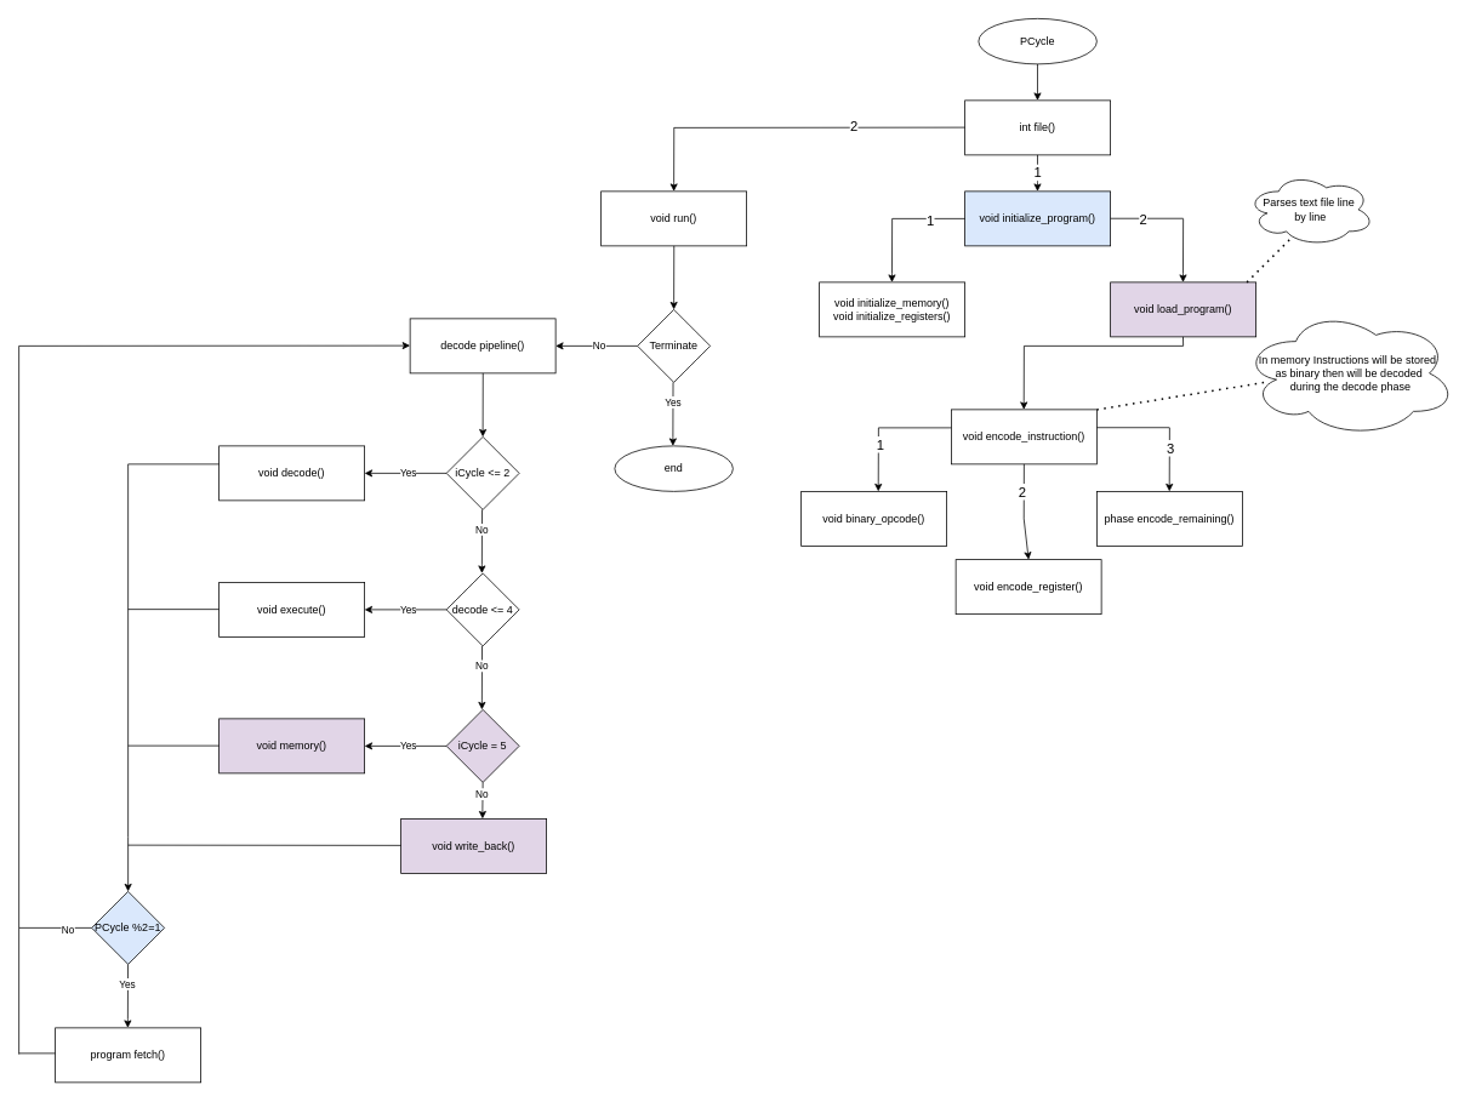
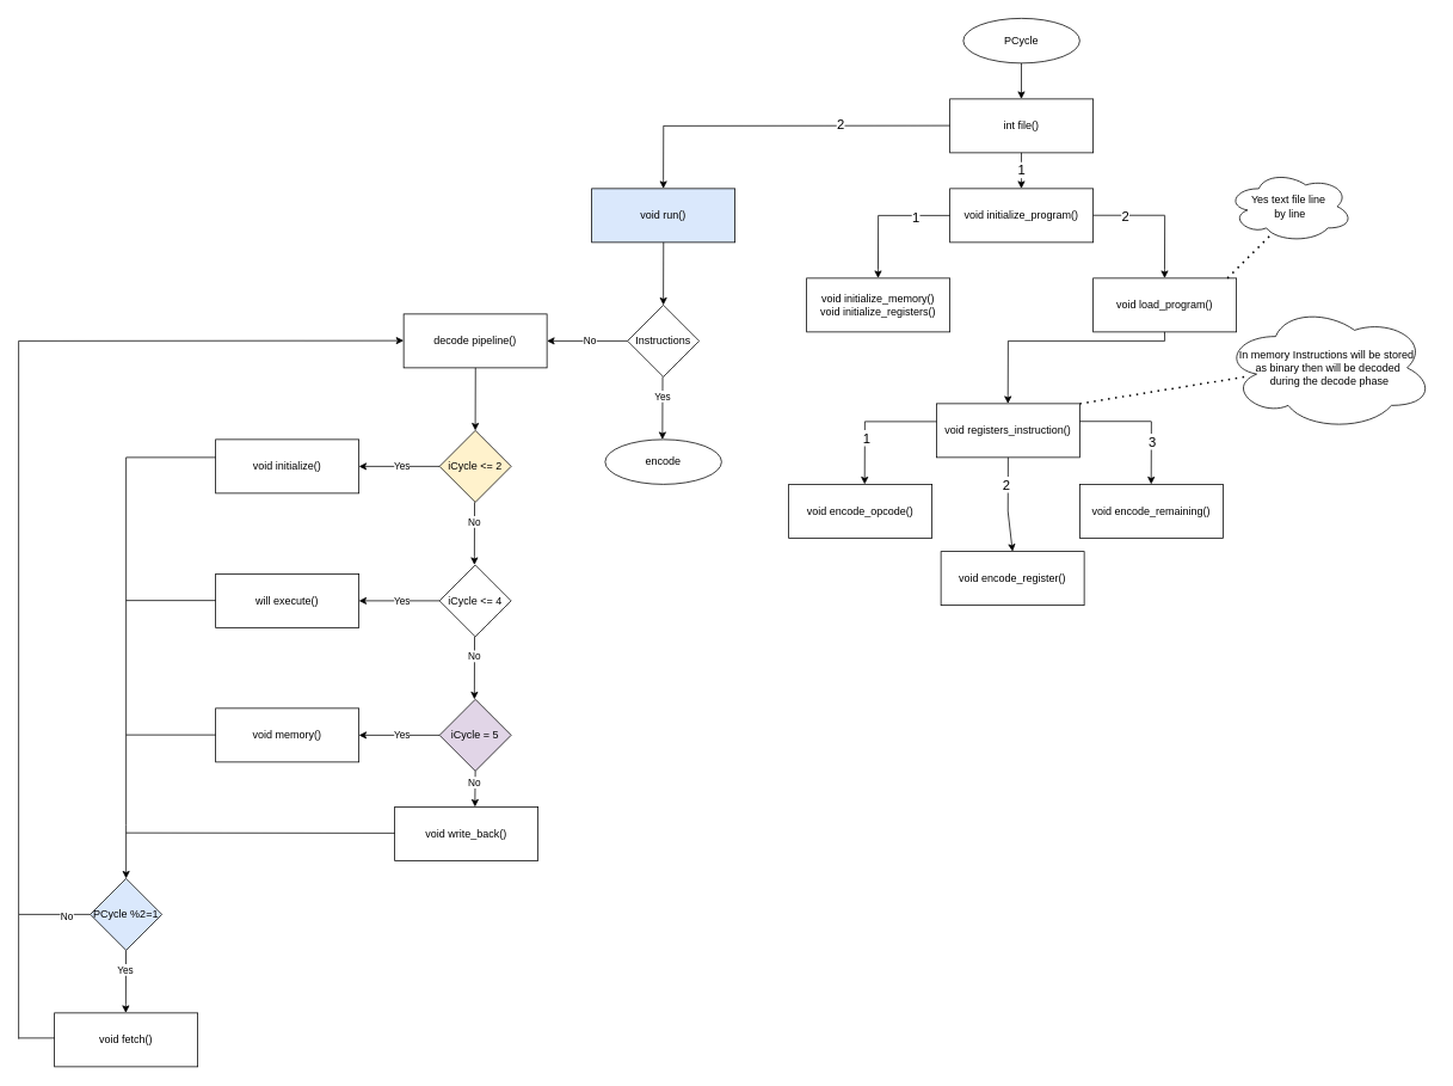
- <mxCell id="16" value="&lt;div&gt;Parses text file line&amp;nbsp;&lt;/div&gt;&lt;div&gt;by line&lt;/div&gt;" style="ellipse;shape=cloud;whiteSpace=wrap;html=1;" vertex="1" parent="1"><mxGeometry x="1370" y="190" width="140" height="80" as="geometry" /></mxCell>
+ <mxCell id="16" value="&lt;div&gt;Yes text file line&amp;nbsp;&lt;/div&gt;&lt;div&gt;by line&lt;/div&gt;" style="ellipse;shape=cloud;whiteSpace=wrap;html=1;" vertex="1" parent="1"><mxGeometry x="1370" y="190" width="140" height="80" as="geometry" /></mxCell>
- <mxCell id="38" value="void run()" style="rounded=0;whiteSpace=wrap;html=1;" vertex="1" parent="1"><mxGeometry x="660" y="210" width="160" height="60" as="geometry" /></mxCell>
+ <mxCell id="38" value="void run()" style="rounded=0;whiteSpace=wrap;html=1;fillColor=#dae8fc;" vertex="1" parent="1"><mxGeometry x="660" y="210" width="160" height="60" as="geometry" /></mxCell>
- <mxCell id="7" value="void initialize_program()" style="rounded=0;whiteSpace=wrap;html=1;fillColor=#dae8fc;" vertex="1" parent="1"><mxGeometry x="1060" y="210" width="160" height="60" as="geometry" /></mxCell>
+ <mxCell id="7" value="void initialize_program()" style="rounded=0;whiteSpace=wrap;html=1;" vertex="1" parent="1"><mxGeometry x="1060" y="210" width="160" height="60" as="geometry" /></mxCell>
- <mxCell id="13" value="&lt;div&gt;void load_program()&lt;/div&gt;" style="rounded=0;whiteSpace=wrap;html=1;fillColor=#e1d5e7;" vertex="1" parent="1"><mxGeometry x="1220" y="310" width="160" height="60" as="geometry" /></mxCell>
+ <mxCell id="13" value="&lt;div&gt;void load_program()&lt;/div&gt;" style="rounded=0;whiteSpace=wrap;html=1;" vertex="1" parent="1"><mxGeometry x="1220" y="310" width="160" height="60" as="geometry" /></mxCell>
- <mxCell id="39" value="Terminate" style="rhombus;whiteSpace=wrap;html=1;" vertex="1" parent="1"><mxGeometry x="700" y="340" width="80" height="80" as="geometry" /></mxCell>
+ <mxCell id="39" value="Instructions" style="rhombus;whiteSpace=wrap;html=1;" vertex="1" parent="1"><mxGeometry x="700" y="340" width="80" height="80" as="geometry" /></mxCell>
- <mxCell id="19" value="&lt;div&gt;void encode_instruction()&lt;/div&gt;" style="rounded=0;whiteSpace=wrap;html=1;" vertex="1" parent="1"><mxGeometry x="1045" y="450" width="160" height="60" as="geometry" /></mxCell>
+ <mxCell id="19" value="&lt;div&gt;void registers_instruction()&lt;/div&gt;" style="rounded=0;whiteSpace=wrap;html=1;" vertex="1" parent="1"><mxGeometry x="1045" y="450" width="160" height="60" as="geometry" /></mxCell>
- <mxCell id="43" value="end" style="ellipse;whiteSpace=wrap;html=1;" vertex="1" parent="1"><mxGeometry x="675" y="490" width="130" height="50" as="geometry" /></mxCell>
+ <mxCell id="43" value="encode" style="ellipse;whiteSpace=wrap;html=1;" vertex="1" parent="1"><mxGeometry x="675" y="490" width="130" height="50" as="geometry" /></mxCell>
- <mxCell id="63" value="void decode()" style="rounded=0;whiteSpace=wrap;html=1;" vertex="1" parent="1"><mxGeometry x="240" y="490" width="160" height="60" as="geometry" /></mxCell>
+ <mxCell id="63" value="void initialize()" style="rounded=0;whiteSpace=wrap;html=1;" vertex="1" parent="1"><mxGeometry x="240" y="490" width="160" height="60" as="geometry" /></mxCell>
- <mxCell id="47" value="iCycle &amp;lt;= 2" style="rhombus;whiteSpace=wrap;html=1;" vertex="1" parent="1"><mxGeometry x="490" y="480" width="80" height="80" as="geometry" /></mxCell>
+ <mxCell id="47" value="iCycle &amp;lt;= 2" style="rhombus;whiteSpace=wrap;html=1;fillColor=#fff2cc;" vertex="1" parent="1"><mxGeometry x="490" y="480" width="80" height="80" as="geometry" /></mxCell>
- <mxCell id="22" value="&lt;div&gt;void binary_opcode()&lt;/div&gt;" style="rounded=0;whiteSpace=wrap;html=1;" vertex="1" parent="1"><mxGeometry y="540" width="160" height="60" as="geometry" x="880" /></mxCell>
+ <mxCell id="22" value="&lt;div&gt;void encode_opcode()&lt;/div&gt;" style="rounded=0;whiteSpace=wrap;html=1;" vertex="1" parent="1"><mxGeometry y="540" width="160" height="60" as="geometry" x="880" /></mxCell>
- <mxCell id="24" value="&lt;div&gt;phase encode_remaining()&lt;/div&gt;" style="rounded=0;whiteSpace=wrap;html=1;" vertex="1" parent="1"><mxGeometry x="1205" y="540" width="160" height="60" as="geometry" /></mxCell>
+ <mxCell id="24" value="&lt;div&gt;void encode_remaining()&lt;/div&gt;" style="rounded=0;whiteSpace=wrap;html=1;" vertex="1" parent="1"><mxGeometry x="1205" y="540" width="160" height="60" as="geometry" /></mxCell>
- <mxCell id="64" value="void execute()" style="rounded=0;whiteSpace=wrap;html=1;" vertex="1" parent="1"><mxGeometry x="240" y="640" width="160" height="60" as="geometry" /></mxCell>
+ <mxCell id="64" value="will execute()" style="rounded=0;whiteSpace=wrap;html=1;" vertex="1" parent="1"><mxGeometry x="240" y="640" width="160" height="60" as="geometry" /></mxCell>
- <mxCell id="53" value="decode &amp;lt;= 4" style="rhombus;whiteSpace=wrap;html=1;" vertex="1" parent="1"><mxGeometry x="490" y="630" width="80" height="80" as="geometry" /></mxCell>
+ <mxCell id="53" value="iCycle &amp;lt;= 4" style="rhombus;whiteSpace=wrap;html=1;" vertex="1" parent="1"><mxGeometry x="490" y="630" width="80" height="80" as="geometry" /></mxCell>
- <mxCell id="65" value="void memory()" style="rounded=0;whiteSpace=wrap;html=1;fillColor=#e1d5e7;" vertex="1" parent="1"><mxGeometry x="240" y="790" width="160" height="60" as="geometry" /></mxCell>
+ <mxCell id="65" value="void memory()" style="rounded=0;whiteSpace=wrap;html=1;" vertex="1" parent="1"><mxGeometry x="240" y="790" width="160" height="60" as="geometry" /></mxCell>
- <mxCell id="66" value="void write_back()" style="rounded=0;whiteSpace=wrap;html=1;fillColor=#e1d5e7;" vertex="1" parent="1"><mxGeometry x="440" y="900" width="160" height="60" as="geometry" /></mxCell>
+ <mxCell id="66" value="void write_back()" style="rounded=0;whiteSpace=wrap;html=1;" vertex="1" parent="1"><mxGeometry x="440" y="900" width="160" height="60" as="geometry" /></mxCell>
- <mxCell id="75" value="program fetch()" style="rounded=0;whiteSpace=wrap;html=1;" vertex="1" parent="1"><mxGeometry x="60" y="1130" width="160" height="60" as="geometry" /></mxCell>
+ <mxCell id="75" value="void fetch()" style="rounded=0;whiteSpace=wrap;html=1;" vertex="1" parent="1"><mxGeometry x="60" y="1130" width="160" height="60" as="geometry" /></mxCell>
